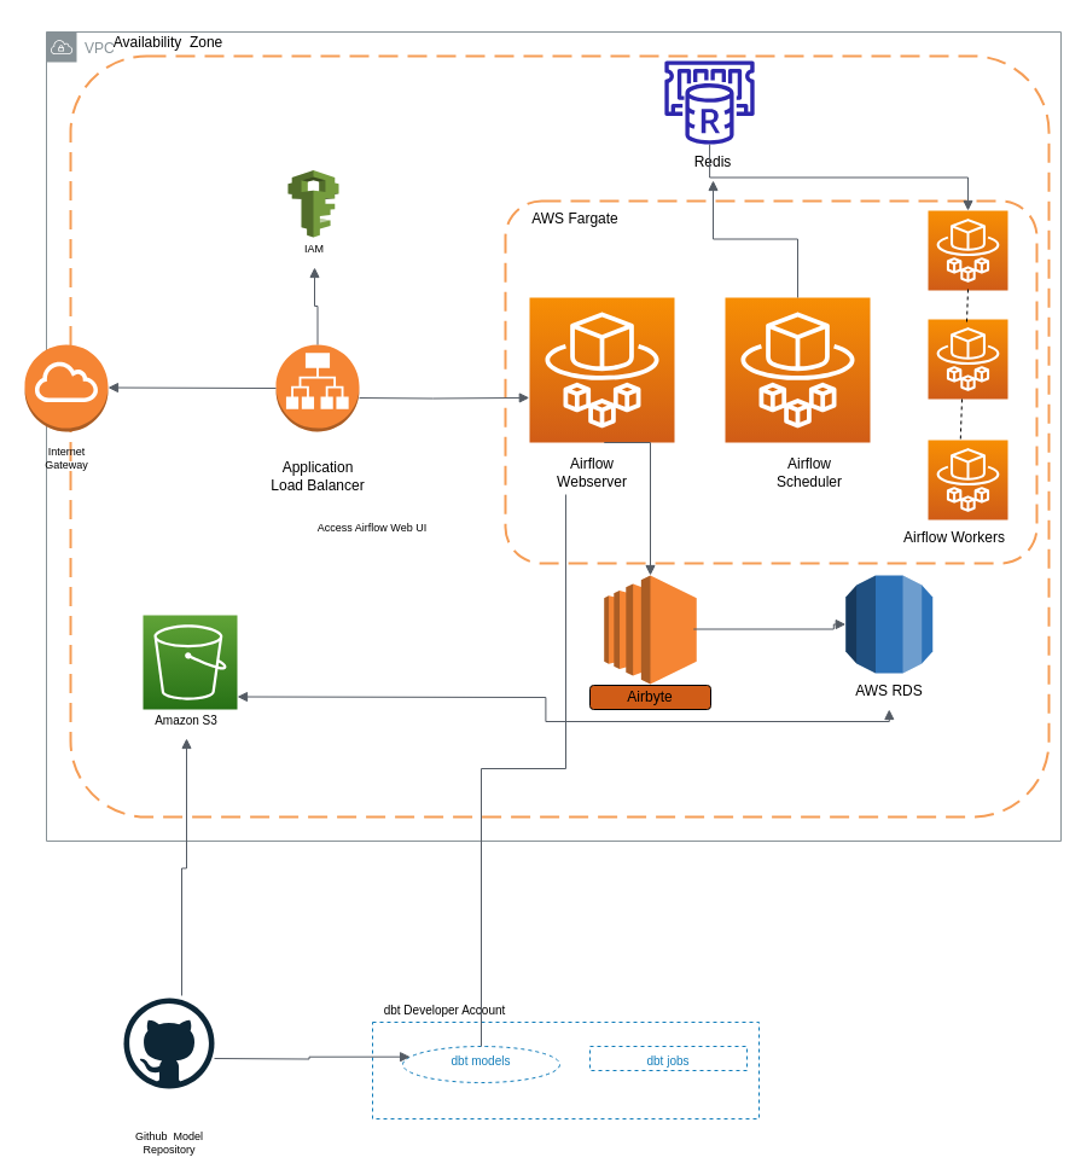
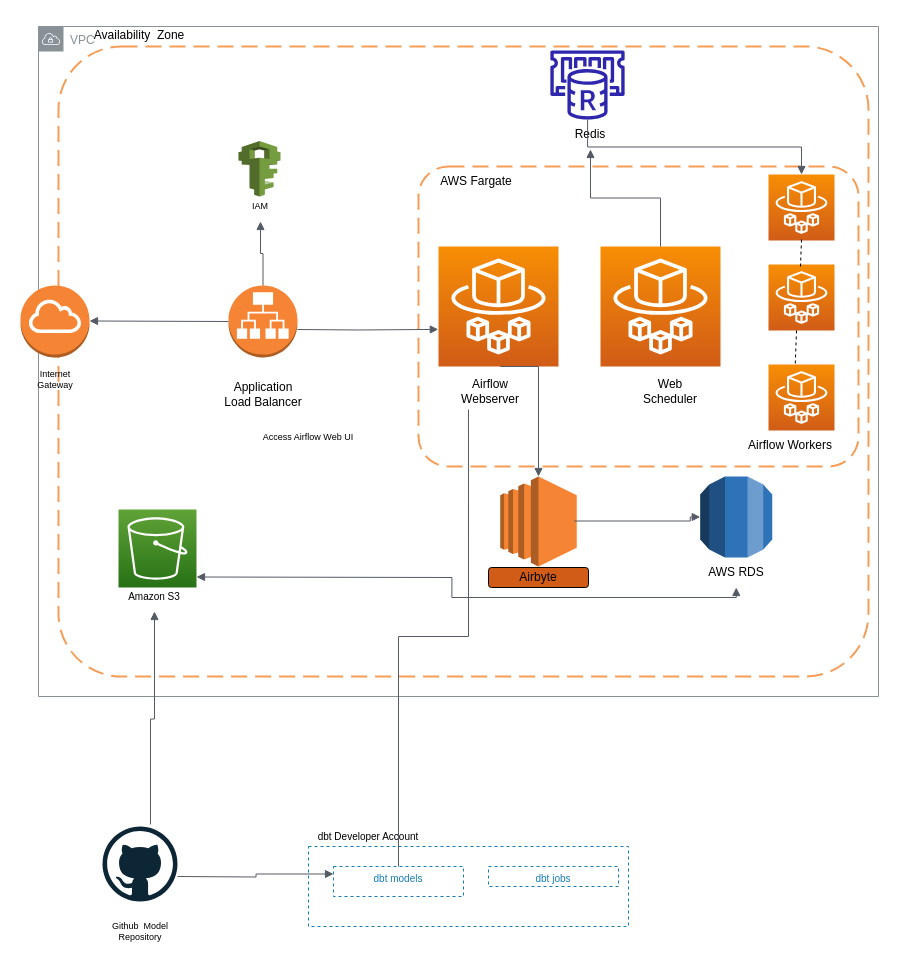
- <mxCell id="21" value="Airflow Scheduler" style="text;html=1;strokeColor=none;fillColor=none;align=center;verticalAlign=middle;whiteSpace=wrap;rounded=0;" vertex="1" parent="1"><mxGeometry x="640" y="376" width="60" height="30" as="geometry" /></mxCell>
+ <mxCell id="21" value="Web Scheduler" style="text;html=1;strokeColor=none;fillColor=none;align=center;verticalAlign=middle;whiteSpace=wrap;rounded=0;" vertex="1" parent="1"><mxGeometry x="640" y="376" width="60" height="30" as="geometry" /></mxCell>
- <mxCell id="41" value="dbt models" style="ellipse;fillColor=none;strokeColor=#147EBA;dashed=1;verticalAlign=top;fontStyle=0;fontColor=#147EBA;fontSize=10;" vertex="1" parent="1"><mxGeometry x="333" y="866" width="130" height="30" as="geometry" /></mxCell>
+ <mxCell id="41" value="dbt models" style="fillColor=none;strokeColor=#147EBA;dashed=1;verticalAlign=top;fontStyle=0;fontColor=#147EBA;fontSize=10;" vertex="1" parent="1"><mxGeometry x="333" y="866" width="130" height="30" as="geometry" /></mxCell>
- <mxCell id="38" value="Github &amp;nbsp;Model Repository" style="text;html=1;strokeColor=none;fillColor=none;align=center;verticalAlign=middle;whiteSpace=wrap;rounded=0;fontSize=9;" vertex="1" parent="1"><mxGeometry x="109.5" y="931" width="60" height="30" as="geometry" /></mxCell>
+ <mxCell id="38" value="Github &amp;nbsp;Model Repository" style="text;html=1;strokeColor=none;fillColor=none;align=center;verticalAlign=middle;whiteSpace=wrap;rounded=0;fontSize=9;" vertex="1" parent="1"><mxGeometry x="109.5" y="916" width="60" height="30" as="geometry" /></mxCell>
